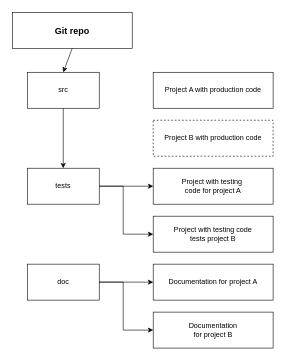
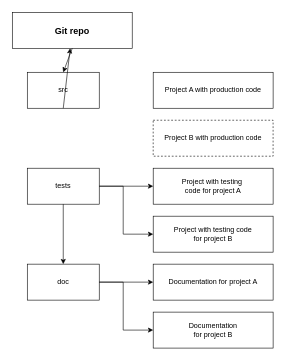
- <mxCell id="13" value="" style="endArrow=classic;html=1;rounded=0;exitX=0.5;exitY=1;exitDx=0;exitDy=0;" edge="1" parent="1" source="3" target="8"><mxGeometry width="50" height="50" relative="1" as="geometry"><mxPoint x="115" y="90" as="sourcePoint" /><mxPoint x="115" y="140" as="targetPoint" /></mxGeometry></mxCell>
+ <mxCell id="13" value="" style="endArrow=classic;html=1;rounded=0;exitX=0.5;exitY=1;exitDx=0;exitDy=0;" edge="1" parent="1" source="3" target="2"><mxGeometry width="50" height="50" relative="1" as="geometry"><mxPoint x="115" y="90" as="sourcePoint" /><mxPoint x="115" y="140" as="targetPoint" /></mxGeometry></mxCell>
- <mxCell id="7" value="Project with testing code&lt;div&gt;tests project B&lt;/div&gt;" style="rounded=0;whiteSpace=wrap;html=1;" vertex="1" parent="1"><mxGeometry x="255" y="360" width="200" height="60" as="geometry" /></mxCell>
+ <mxCell id="7" value="Project with testing code&lt;div&gt;for project B&lt;/div&gt;" style="rounded=0;whiteSpace=wrap;html=1;" vertex="1" parent="1"><mxGeometry x="255" y="360" width="200" height="60" as="geometry" /></mxCell>
+ <mxCell id="14" value="" style="endArrow=classic;html=1;rounded=0;exitX=0.5;exitY=1;exitDx=0;exitDy=0;entryX=0.5;entryY=0;entryDx=0;entryDy=0;" edge="1" parent="1" source="8" target="11"><mxGeometry width="50" height="50" relative="1" as="geometry"><mxPoint x="125" y="100" as="sourcePoint" /><mxPoint x="165" y="360" as="targetPoint" /></mxGeometry></mxCell>
